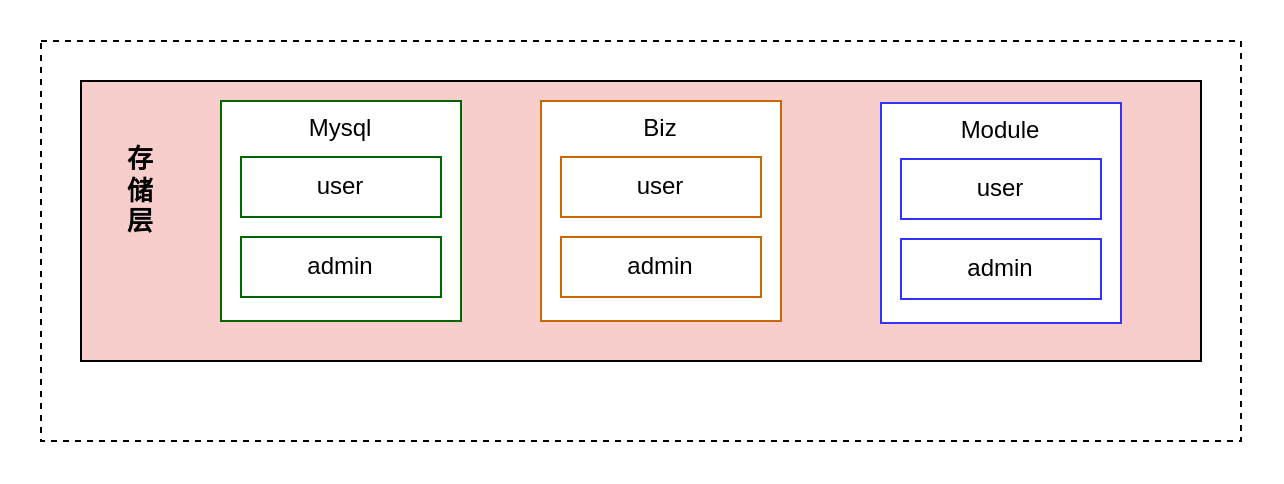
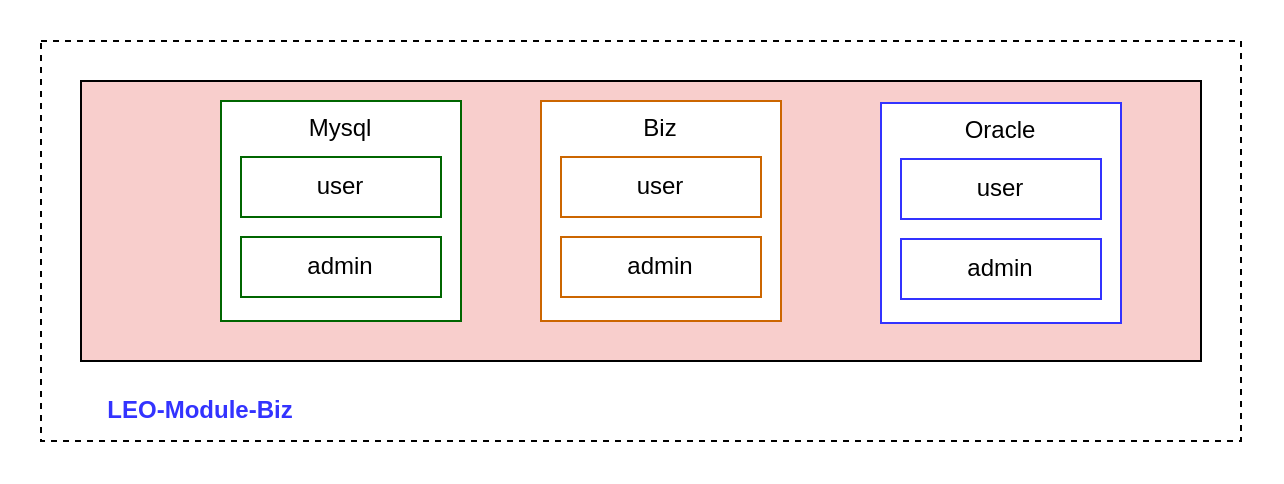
- <mxCell id="16" value="Module" style="text;html=1;align=center;verticalAlign=middle;whiteSpace=wrap;rounded=0;" vertex="1" parent="1"><mxGeometry x="470" y="50" width="60" height="30" as="geometry" /></mxCell>
+ <mxCell id="16" value="Oracle" style="text;html=1;align=center;verticalAlign=middle;whiteSpace=wrap;rounded=0;" vertex="1" parent="1"><mxGeometry x="470" y="50" width="60" height="30" as="geometry" /></mxCell>
- <mxCell id="4" value="&lt;font style=&quot;font-size: 13px;&quot;&gt;&lt;b&gt;存&lt;br&gt;储&lt;br&gt;层&lt;/b&gt;&lt;/font&gt;" style="text;html=1;align=center;verticalAlign=middle;whiteSpace=wrap;rounded=0;" vertex="1" parent="1"><mxGeometry x="40" y="80" width="60" height="30" as="geometry" /></mxCell>
+ <mxCell id="17" value="&lt;font color=&quot;#3333ff&quot;&gt;&lt;b&gt;LEO-Module-Biz&lt;/b&gt;&lt;/font&gt;" style="text;html=1;align=center;verticalAlign=middle;whiteSpace=wrap;rounded=0;" vertex="1" parent="1"><mxGeometry x="40" y="190" width="120" height="30" as="geometry" /></mxCell>
